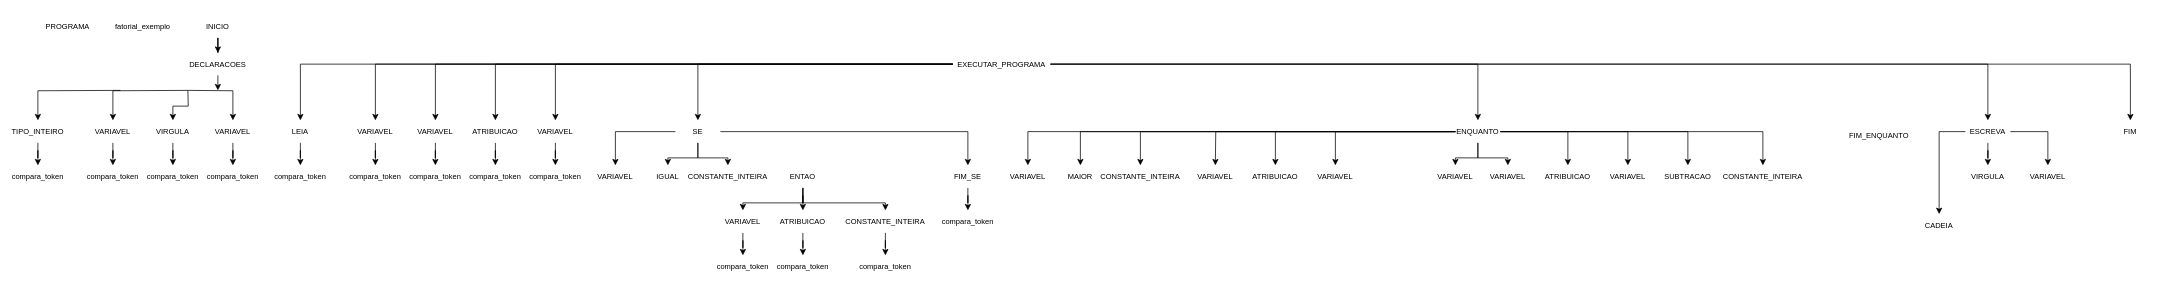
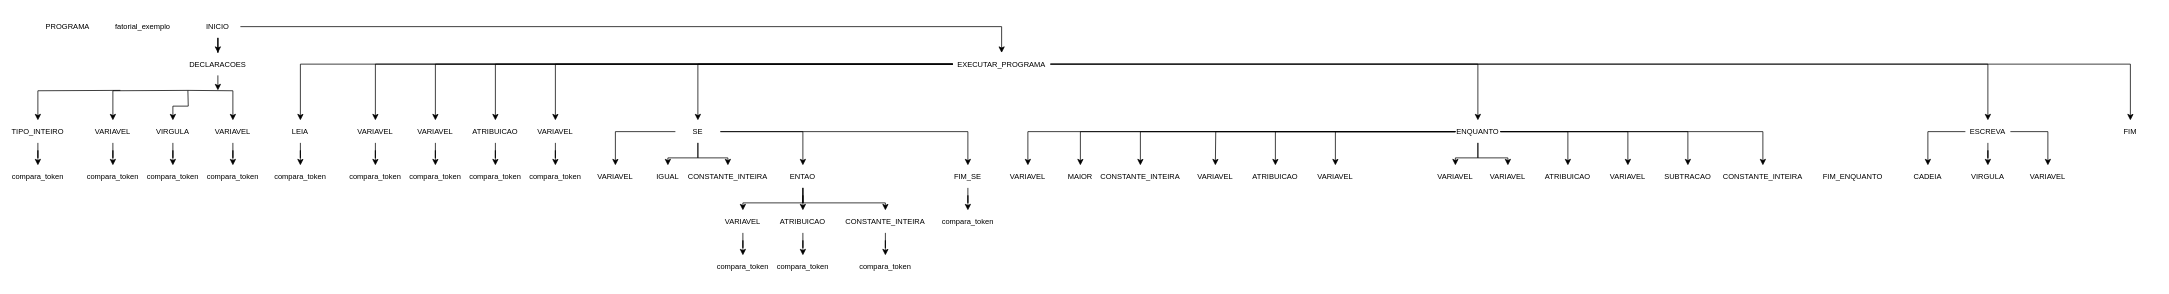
+ <mxCell id="5" style="edgeStyle=orthogonalEdgeStyle;rounded=0;orthogonalLoop=1;jettySize=auto;html=1;" parent="1" source="6" target="34" edge="1"><mxGeometry relative="1" as="geometry" /></mxCell>
- <mxCell id="100" value="&lt;span style=&quot;font-family: Arial, sans-serif; white-space-collapse: preserve;&quot;&gt;FIM_ENQUANTO&lt;/span&gt;" style="text;html=1;align=center;verticalAlign=middle;whiteSpace=wrap;rounded=0;fontSize=10;" parent="1" vertex="1"><mxGeometry x="2475" y="165" width="60" height="30" as="geometry" /></mxCell>
+ <mxCell id="100" value="&lt;span style=&quot;font-family: Arial, sans-serif; white-space-collapse: preserve;&quot;&gt;FIM_ENQUANTO&lt;/span&gt;" style="text;html=1;align=center;verticalAlign=middle;whiteSpace=wrap;rounded=0;fontSize=10;" parent="1" vertex="1"><mxGeometry x="2440" y="220" width="60" height="30" as="geometry" /></mxCell>
+ <mxCell id="53" style="edgeStyle=orthogonalEdgeStyle;rounded=0;orthogonalLoop=1;jettySize=auto;html=1;" parent="1" source="55" target="62" edge="1"><mxGeometry relative="1" as="geometry" /></mxCell>
- <mxCell id="105" value="CADEIA" style="text;html=1;align=center;verticalAlign=middle;whiteSpace=wrap;rounded=0;fontSize=10;" parent="1" vertex="1"><mxGeometry x="2555" y="285" width="60" height="30" as="geometry" /></mxCell>
+ <mxCell id="105" value="CADEIA" style="text;html=1;align=center;verticalAlign=middle;whiteSpace=wrap;rounded=0;fontSize=10;" parent="1" vertex="1"><mxGeometry x="2540" y="220" width="60" height="30" as="geometry" /></mxCell>
